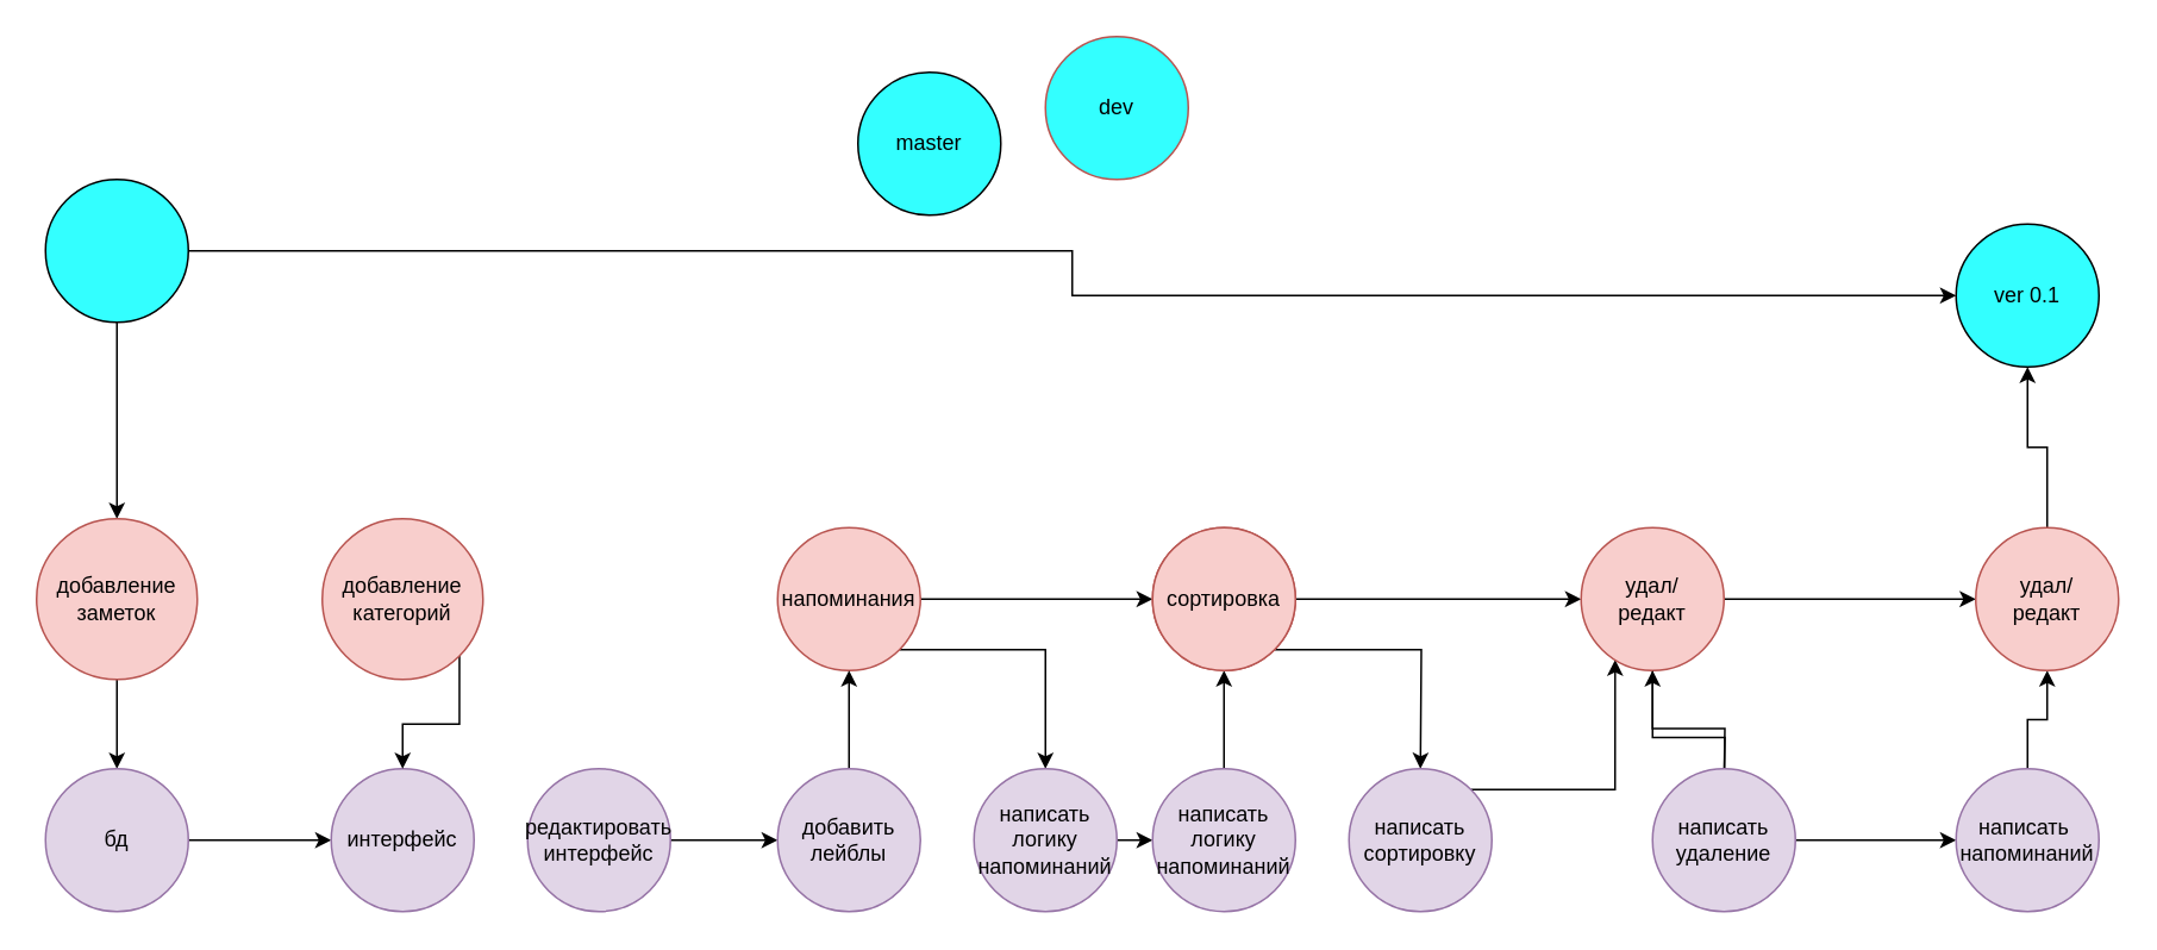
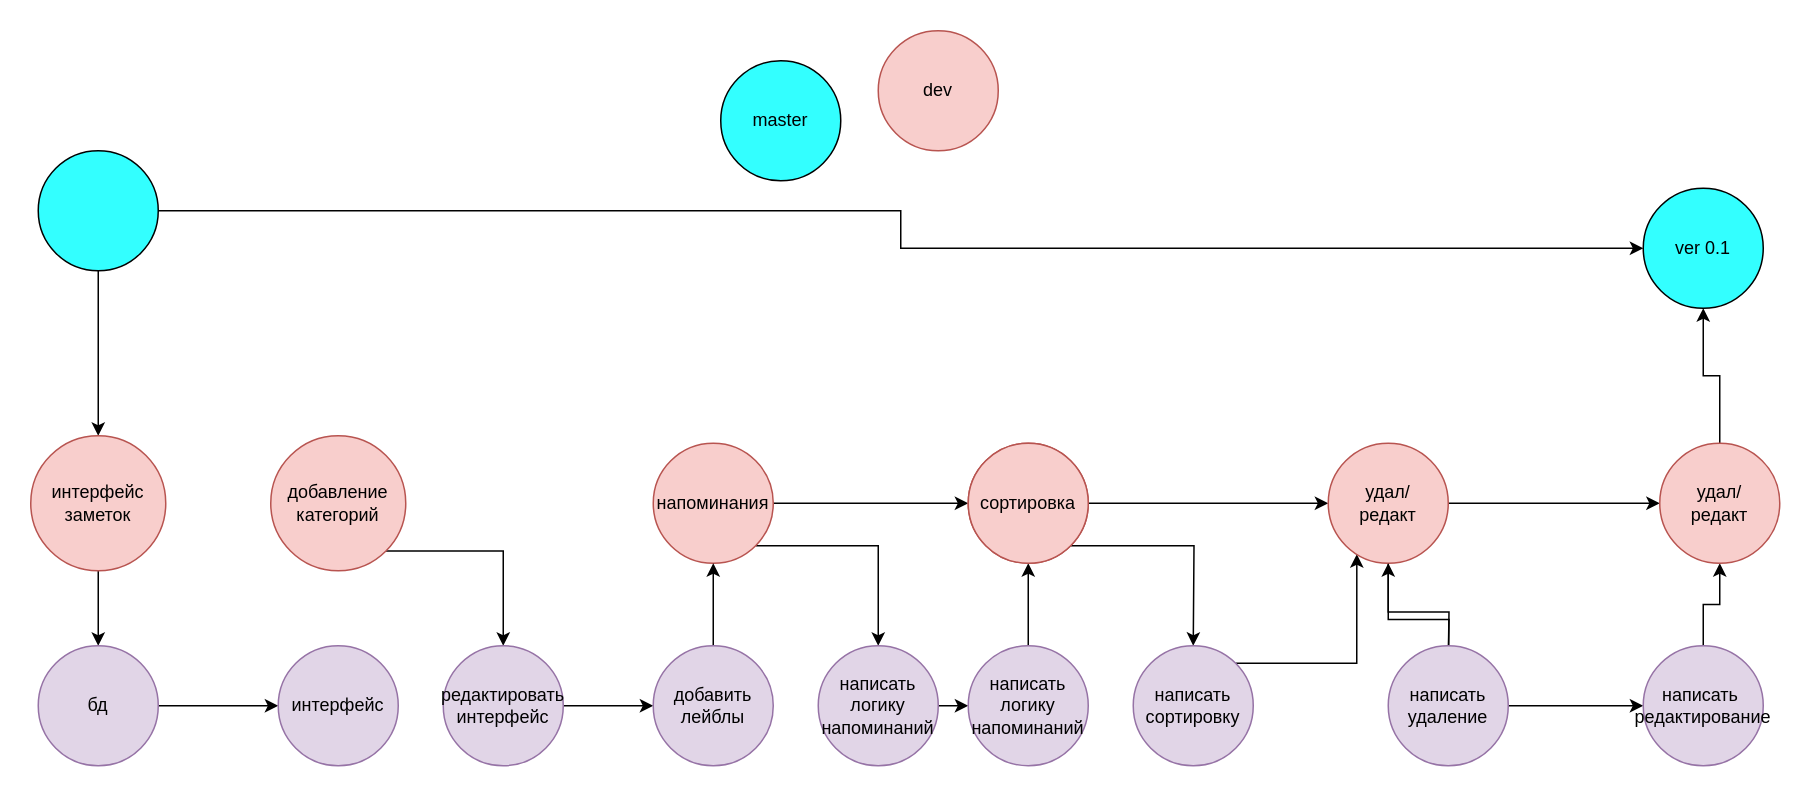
- <mxCell id="3" value="dev" style="ellipse;whiteSpace=wrap;html=1;aspect=fixed;fillColor=#33ffff;strokeColor=#b85450;" vertex="1" parent="1"><mxGeometry x="585" y="20" width="80" height="80" as="geometry" /></mxCell>
+ <mxCell id="3" value="dev" style="ellipse;whiteSpace=wrap;html=1;aspect=fixed;fillColor=#f8cecc;strokeColor=#b85450;" vertex="1" parent="1"><mxGeometry x="585" y="20" width="80" height="80" as="geometry" /></mxCell>
- <mxCell id="9" value="добавление заметок" style="ellipse;whiteSpace=wrap;html=1;aspect=fixed;fillColor=#f8cecc;strokeColor=#b85450;" vertex="1" parent="1"><mxGeometry x="20" y="290" width="90" height="90" as="geometry" /></mxCell>
+ <mxCell id="9" value="интерфейс заметок" style="ellipse;whiteSpace=wrap;html=1;aspect=fixed;fillColor=#f8cecc;strokeColor=#b85450;" vertex="1" parent="1"><mxGeometry x="20" y="290" width="90" height="90" as="geometry" /></mxCell>
- <mxCell id="13" style="edgeStyle=orthogonalEdgeStyle;rounded=0;orthogonalLoop=1;jettySize=auto;html=1;exitX=1;exitY=1;exitDx=0;exitDy=0;fontColor=#66FF66;" edge="1" parent="1" source="14" target="12"><mxGeometry relative="1" as="geometry"><mxPoint x="335" y="410" as="targetPoint" /></mxGeometry></mxCell>
+ <mxCell id="13" style="edgeStyle=orthogonalEdgeStyle;rounded=0;orthogonalLoop=1;jettySize=auto;html=1;exitX=1;exitY=1;exitDx=0;exitDy=0;fontColor=#66FF66;entryX=0.5;entryY=0;entryDx=0;entryDy=0;" edge="1" parent="1" source="14" target="19"><mxGeometry relative="1" as="geometry"><mxPoint x="335" y="410" as="targetPoint" /></mxGeometry></mxCell>
- <mxCell id="39" value="написать&amp;nbsp;&lt;br&gt;напоминаний" style="ellipse;whiteSpace=wrap;html=1;aspect=fixed;fillColor=#e1d5e7;strokeColor=#9673a6;" vertex="1" parent="1"><mxGeometry x="1095" y="430" width="80" height="80" as="geometry" /></mxCell>
+ <mxCell id="39" value="написать&amp;nbsp;&lt;br&gt;редактирование" style="ellipse;whiteSpace=wrap;html=1;aspect=fixed;fillColor=#e1d5e7;strokeColor=#9673a6;" vertex="1" parent="1"><mxGeometry x="1095" y="430" width="80" height="80" as="geometry" /></mxCell>
